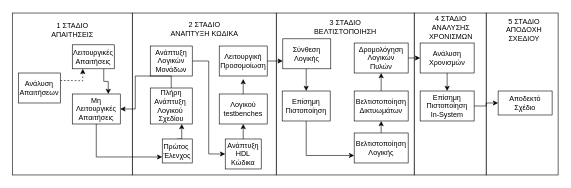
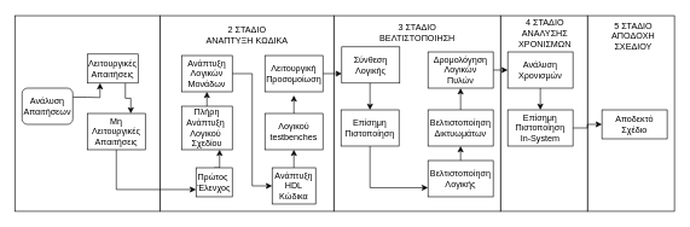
- <mxCell id="40" value="1 ΣΤΑΔΙΟ&lt;br&gt;ΑΠΑΙΤΗΣΕΙΣ" style="text;html=1;align=center;verticalAlign=middle;resizable=0;points=[];autosize=1;strokeColor=none;fillColor=none;" parent="1" vertex="1"><mxGeometry x="75" y="34" width="90" height="30" as="geometry" /></mxCell>
- <mxCell id="15" style="edgeStyle=orthogonalEdgeStyle;rounded=0;orthogonalLoop=1;jettySize=auto;html=1;exitX=0.5;exitY=0;exitDx=0;exitDy=0;" parent="1" source="16" target="12" edge="1"><mxGeometry relative="1" as="geometry" /></mxCell>
+ <mxCell id="15" style="edgeStyle=orthogonalEdgeStyle;rounded=0;orthogonalLoop=1;jettySize=auto;html=1;exitX=0.5;exitY=0;exitDx=0;exitDy=0;entryX=0.5;entryY=1;entryDx=0;entryDy=0;" parent="1" source="16" target="14" edge="1"><mxGeometry relative="1" as="geometry" /></mxCell>
- <mxCell id="7" style="edgeStyle=orthogonalEdgeStyle;rounded=0;orthogonalLoop=1;jettySize=auto;html=1;exitX=1;exitY=0.25;exitDx=0;exitDy=0;entryX=0.25;entryY=1;entryDx=0;entryDy=0;dashed=1;" parent="1" source="8" target="10" edge="1"><mxGeometry relative="1" as="geometry" /></mxCell>
+ <mxCell id="7" style="edgeStyle=orthogonalEdgeStyle;rounded=0;orthogonalLoop=1;jettySize=auto;html=1;exitX=1;exitY=0.25;exitDx=0;exitDy=0;entryX=0.25;entryY=1;entryDx=0;entryDy=0;" parent="1" source="8" target="10" edge="1"><mxGeometry relative="1" as="geometry" /></mxCell>
- <mxCell id="8" value="Ανάλυση&lt;br&gt;Απαιτήσεων" style="rounded=0;whiteSpace=wrap;html=1;" parent="1" vertex="1"><mxGeometry x="30" y="121" width="70" height="50" as="geometry" /></mxCell>
+ <mxCell id="8" value="Ανάλυση&lt;br&gt;Απαιτήσεων" style="whiteSpace=wrap;html=1;rounded=1;" parent="1" vertex="1"><mxGeometry x="30" y="121" width="70" height="50" as="geometry" /></mxCell>
